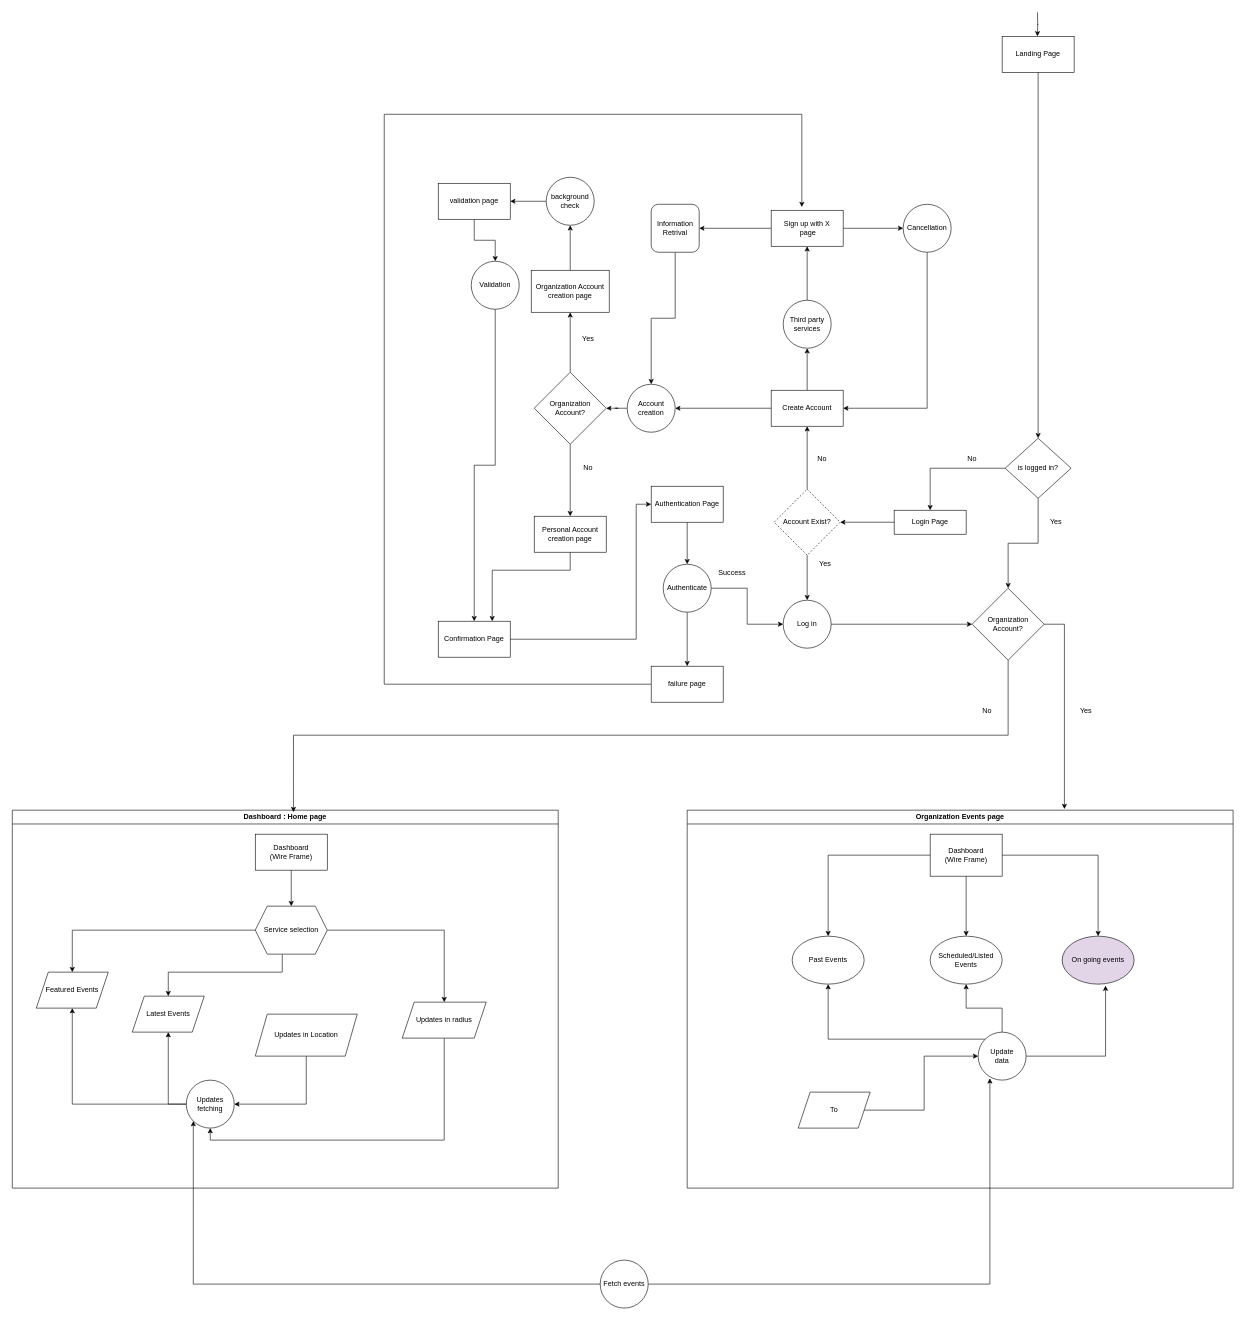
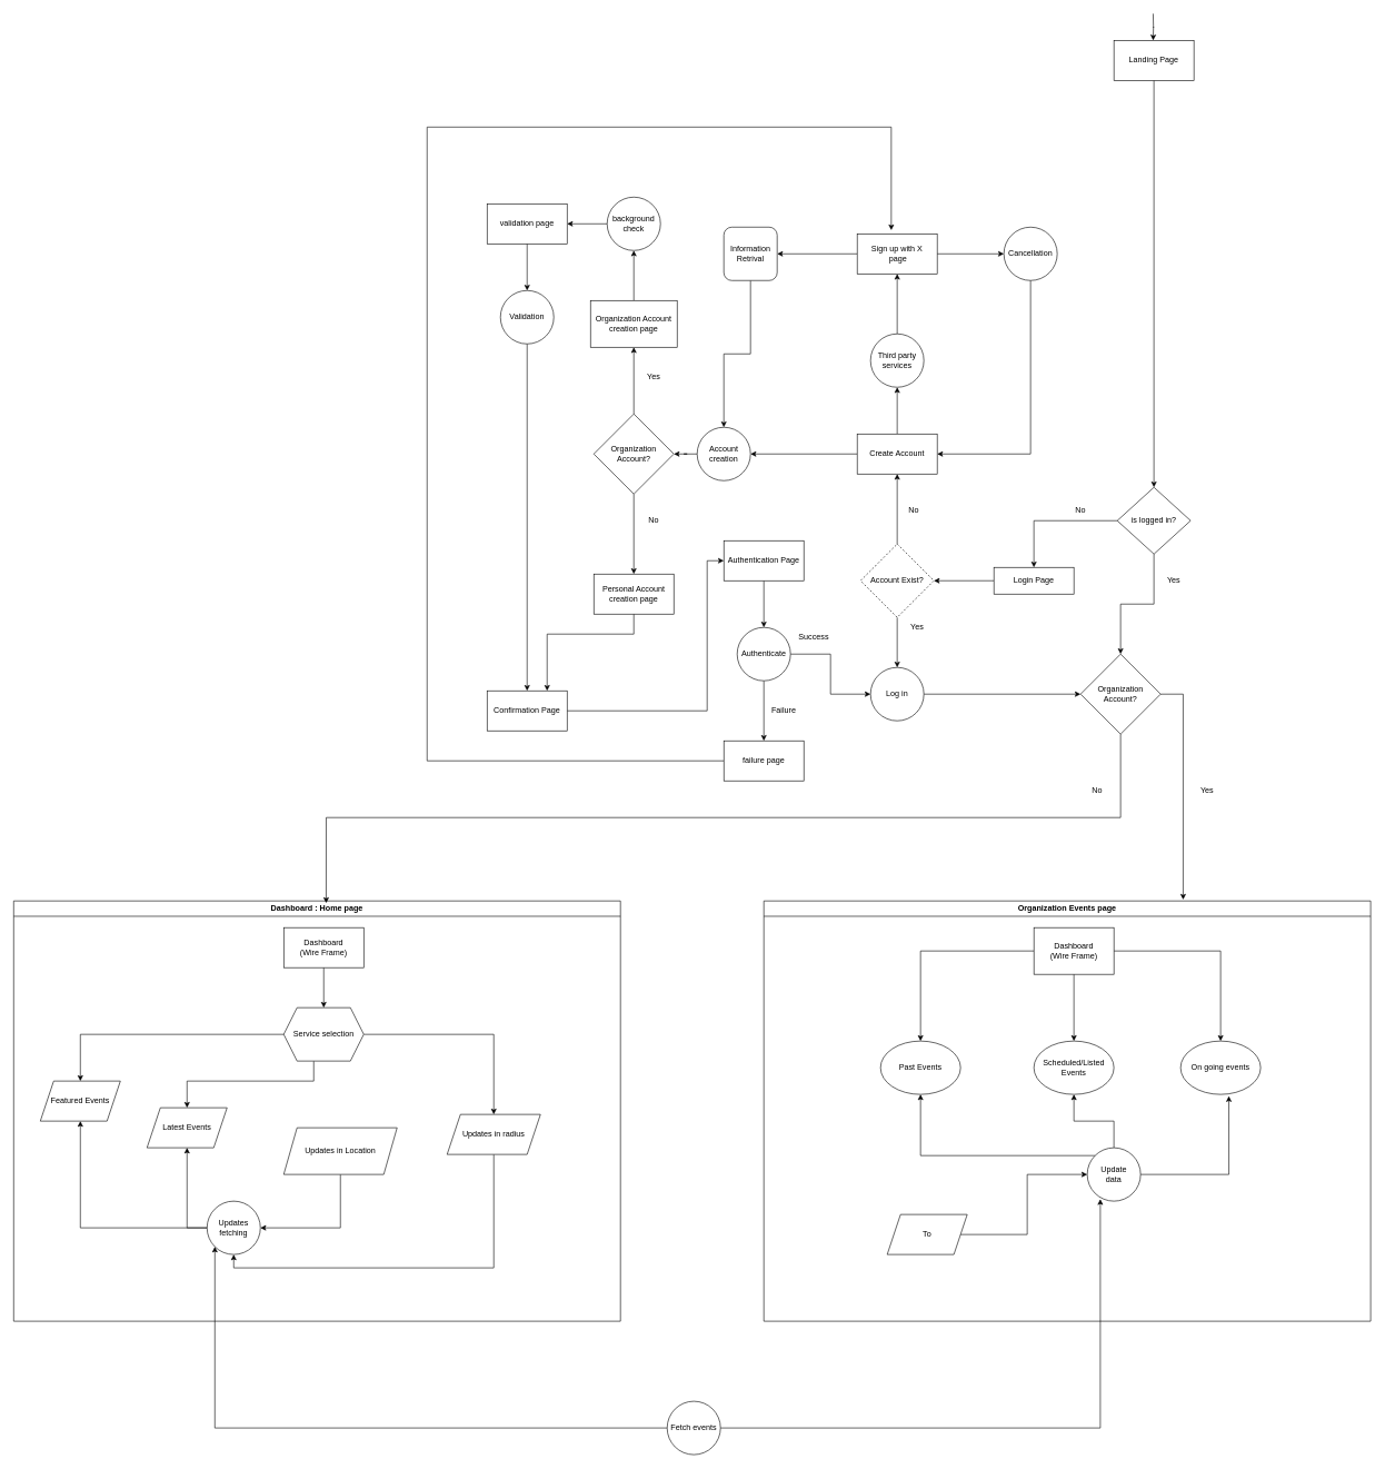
- <mxCell id="69" value="Validation" style="ellipse;whiteSpace=wrap;html=1;rounded=0;" parent="1" vertex="1"><mxGeometry x="785" y="435" width="80" height="80" as="geometry" /></mxCell>
+ <mxCell id="69" value="Validation" style="ellipse;whiteSpace=wrap;html=1;rounded=0;" parent="1" vertex="1"><mxGeometry x="750" y="435" width="80" height="80" as="geometry" /></mxCell>
+ <mxCell id="40" value="Failure" style="text;html=1;strokeColor=none;fillColor=none;align=center;verticalAlign=middle;whiteSpace=wrap;rounded=0;" parent="1" vertex="1"><mxGeometry x="1145" y="1050" width="60" height="30" as="geometry" /></mxCell>
- <mxCell id="83" value="On going events" style="ellipse;whiteSpace=wrap;html=1;fillColor=#e1d5e7;" parent="76" vertex="1"><mxGeometry x="625" y="210" width="120" height="80" as="geometry" /></mxCell>
+ <mxCell id="83" value="On going events" style="ellipse;whiteSpace=wrap;html=1;" parent="76" vertex="1"><mxGeometry x="625" y="210" width="120" height="80" as="geometry" /></mxCell>
